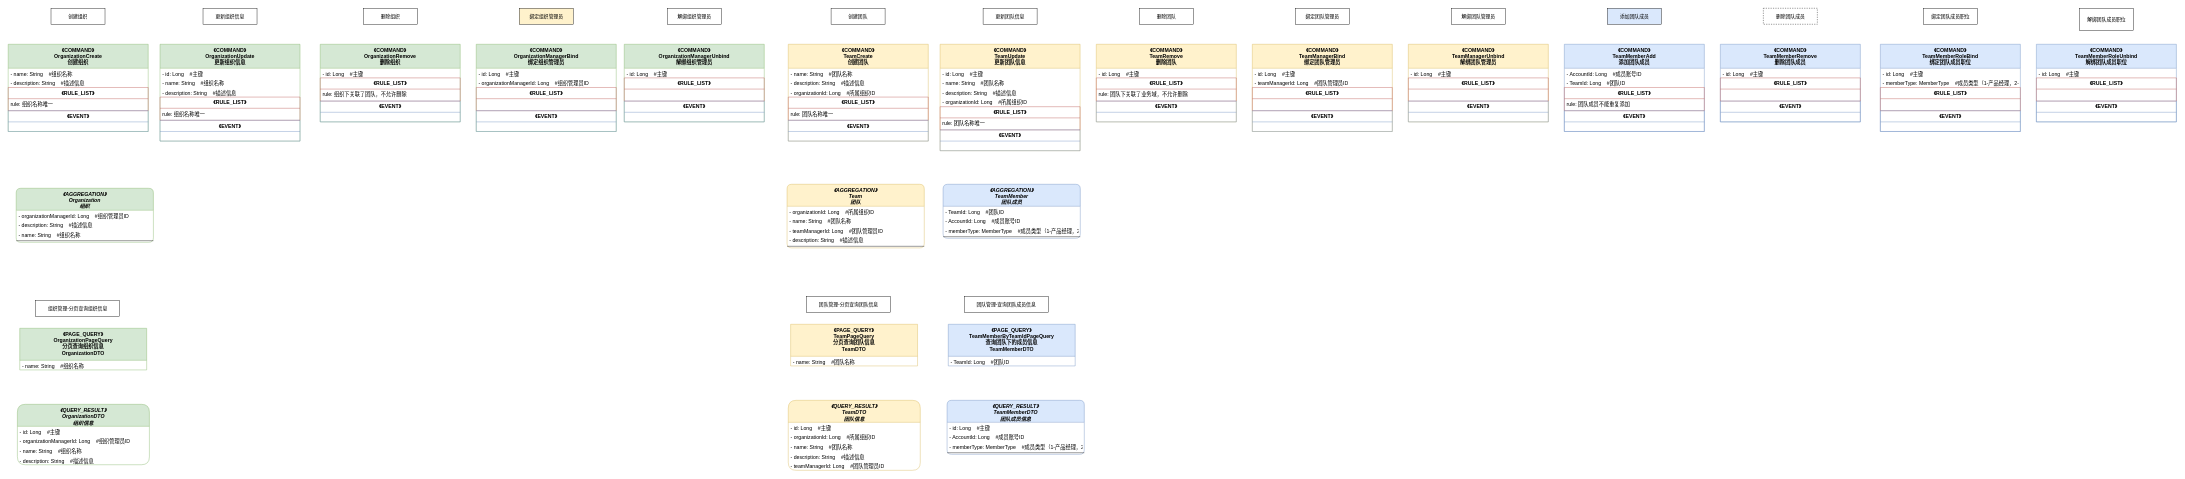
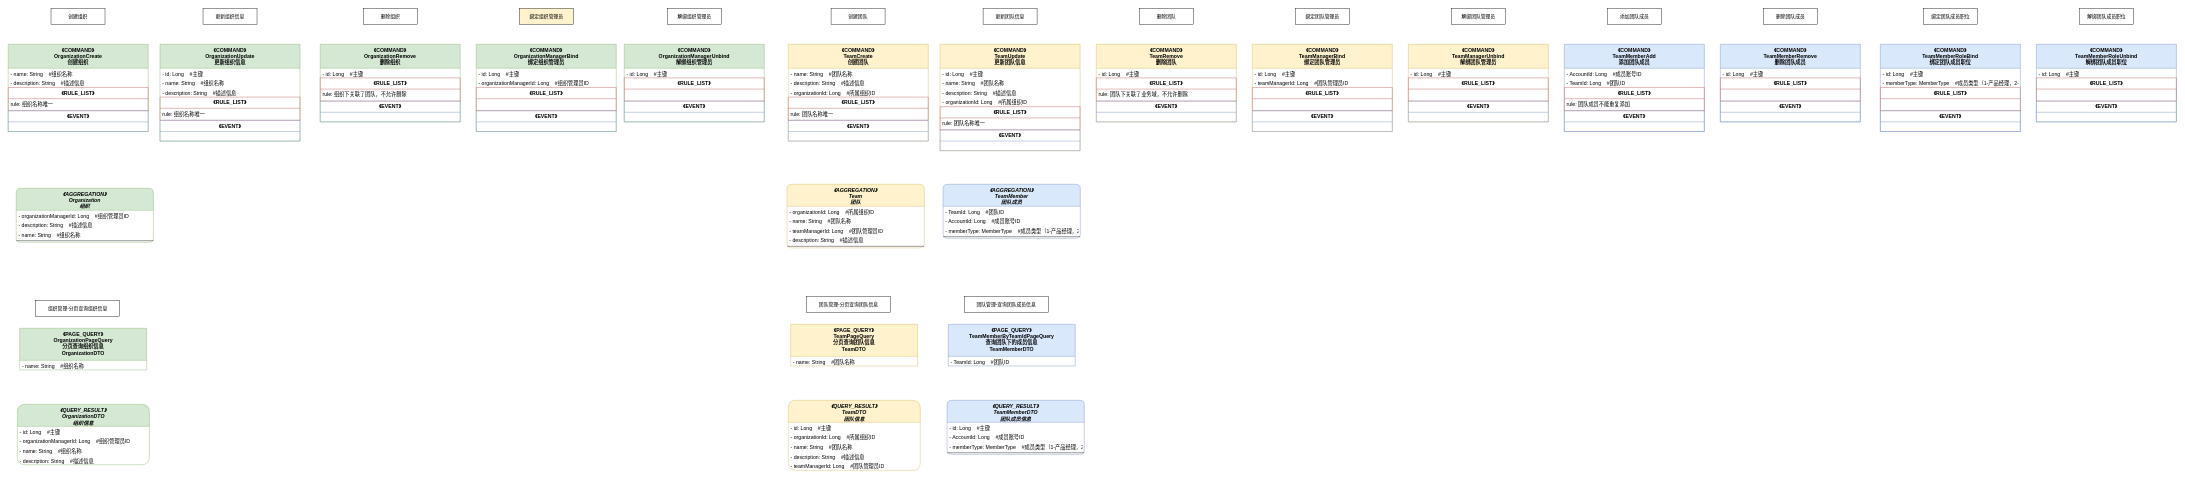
- <mxCell id="53" value="添加团队成员" style="rounded=0;whiteSpace=wrap;html=1;shadow=0;glass=0;sketch=0;fillStyle=auto;strokeWidth=1;metaEdit=1;resizable=1;rotatable=0;snapToPoint=0;connectable=1;absoluteArcSize=0;noLabel=0;labelPadding=0;allowArrows=1;recursiveResize=1;expand=1;editable=1;movable=1;deletable=1;fixDash=0;collapsible=0;portConstraintRotation=0;points=[[0,0.5,0,0,0],[1,0.5,0,0,0]];backgroundOutline=0;resizeHeight=1;resizeWidth=1;fillColor=#dae8fc;" vertex="1" parent="1"><mxGeometry x="4017.5" y="20" width="135" height="40" as="geometry" /></mxCell>
+ <mxCell id="53" value="添加团队成员" style="rounded=0;whiteSpace=wrap;html=1;shadow=0;glass=0;sketch=0;fillStyle=auto;strokeWidth=1;metaEdit=1;resizable=1;rotatable=0;snapToPoint=0;connectable=1;absoluteArcSize=0;noLabel=0;labelPadding=0;allowArrows=1;recursiveResize=1;expand=1;editable=1;movable=1;deletable=1;fixDash=0;collapsible=0;portConstraintRotation=0;points=[[0,0.5,0,0,0],[1,0.5,0,0,0]];backgroundOutline=0;resizeHeight=1;resizeWidth=1;" vertex="1" parent="1"><mxGeometry x="4017.5" y="20" width="135" height="40" as="geometry" /></mxCell>
- <mxCell id="97" value="删除团队成员" style="rounded=0;whiteSpace=wrap;html=1;shadow=0;glass=0;sketch=0;fillStyle=auto;strokeWidth=1;metaEdit=1;resizable=1;rotatable=0;snapToPoint=0;connectable=1;absoluteArcSize=0;noLabel=0;labelPadding=0;allowArrows=1;recursiveResize=1;expand=1;editable=1;movable=1;deletable=1;fixDash=0;collapsible=0;portConstraintRotation=0;points=[[0,0.5,0,0,0],[1,0.5,0,0,0]];backgroundOutline=0;resizeHeight=1;resizeWidth=1;dashed=1;" vertex="1" parent="1"><mxGeometry x="4407.5" y="20" width="135" height="40" as="geometry" /></mxCell>
+ <mxCell id="97" value="删除团队成员" style="rounded=0;whiteSpace=wrap;html=1;shadow=0;glass=0;sketch=0;fillStyle=auto;strokeWidth=1;metaEdit=1;resizable=1;rotatable=0;snapToPoint=0;connectable=1;absoluteArcSize=0;noLabel=0;labelPadding=0;allowArrows=1;recursiveResize=1;expand=1;editable=1;movable=1;deletable=1;fixDash=0;collapsible=0;portConstraintRotation=0;points=[[0,0.5,0,0,0],[1,0.5,0,0,0]];backgroundOutline=0;resizeHeight=1;resizeWidth=1;" vertex="1" parent="1"><mxGeometry x="4407.5" y="20" width="135" height="40" as="geometry" /></mxCell>
- <mxCell id="92" value="解绑团队成员职位" style="rounded=0;whiteSpace=wrap;html=1;shadow=0;glass=0;sketch=0;fillStyle=auto;strokeWidth=1;metaEdit=1;resizable=1;rotatable=0;snapToPoint=0;connectable=1;absoluteArcSize=0;noLabel=0;labelPadding=0;allowArrows=1;recursiveResize=1;expand=1;editable=1;movable=1;deletable=1;fixDash=0;collapsible=0;portConstraintRotation=0;points=[[0,0.5,0,0,0],[1,0.5,0,0,0]];backgroundOutline=0;resizeHeight=1;resizeWidth=1;" vertex="1" parent="1"><mxGeometry x="5197.5" y="20" width="135" height="55" as="geometry" /></mxCell>
+ <mxCell id="92" value="解绑团队成员职位" style="rounded=0;whiteSpace=wrap;html=1;shadow=0;glass=0;sketch=0;fillStyle=auto;strokeWidth=1;metaEdit=1;resizable=1;rotatable=0;snapToPoint=0;connectable=1;absoluteArcSize=0;noLabel=0;labelPadding=0;allowArrows=1;recursiveResize=1;expand=1;editable=1;movable=1;deletable=1;fixDash=0;collapsible=0;portConstraintRotation=0;points=[[0,0.5,0,0,0],[1,0.5,0,0,0]];backgroundOutline=0;resizeHeight=1;resizeWidth=1;" vertex="1" parent="1"><mxGeometry x="5197.5" y="20" width="135" height="40" as="geometry" /></mxCell>
